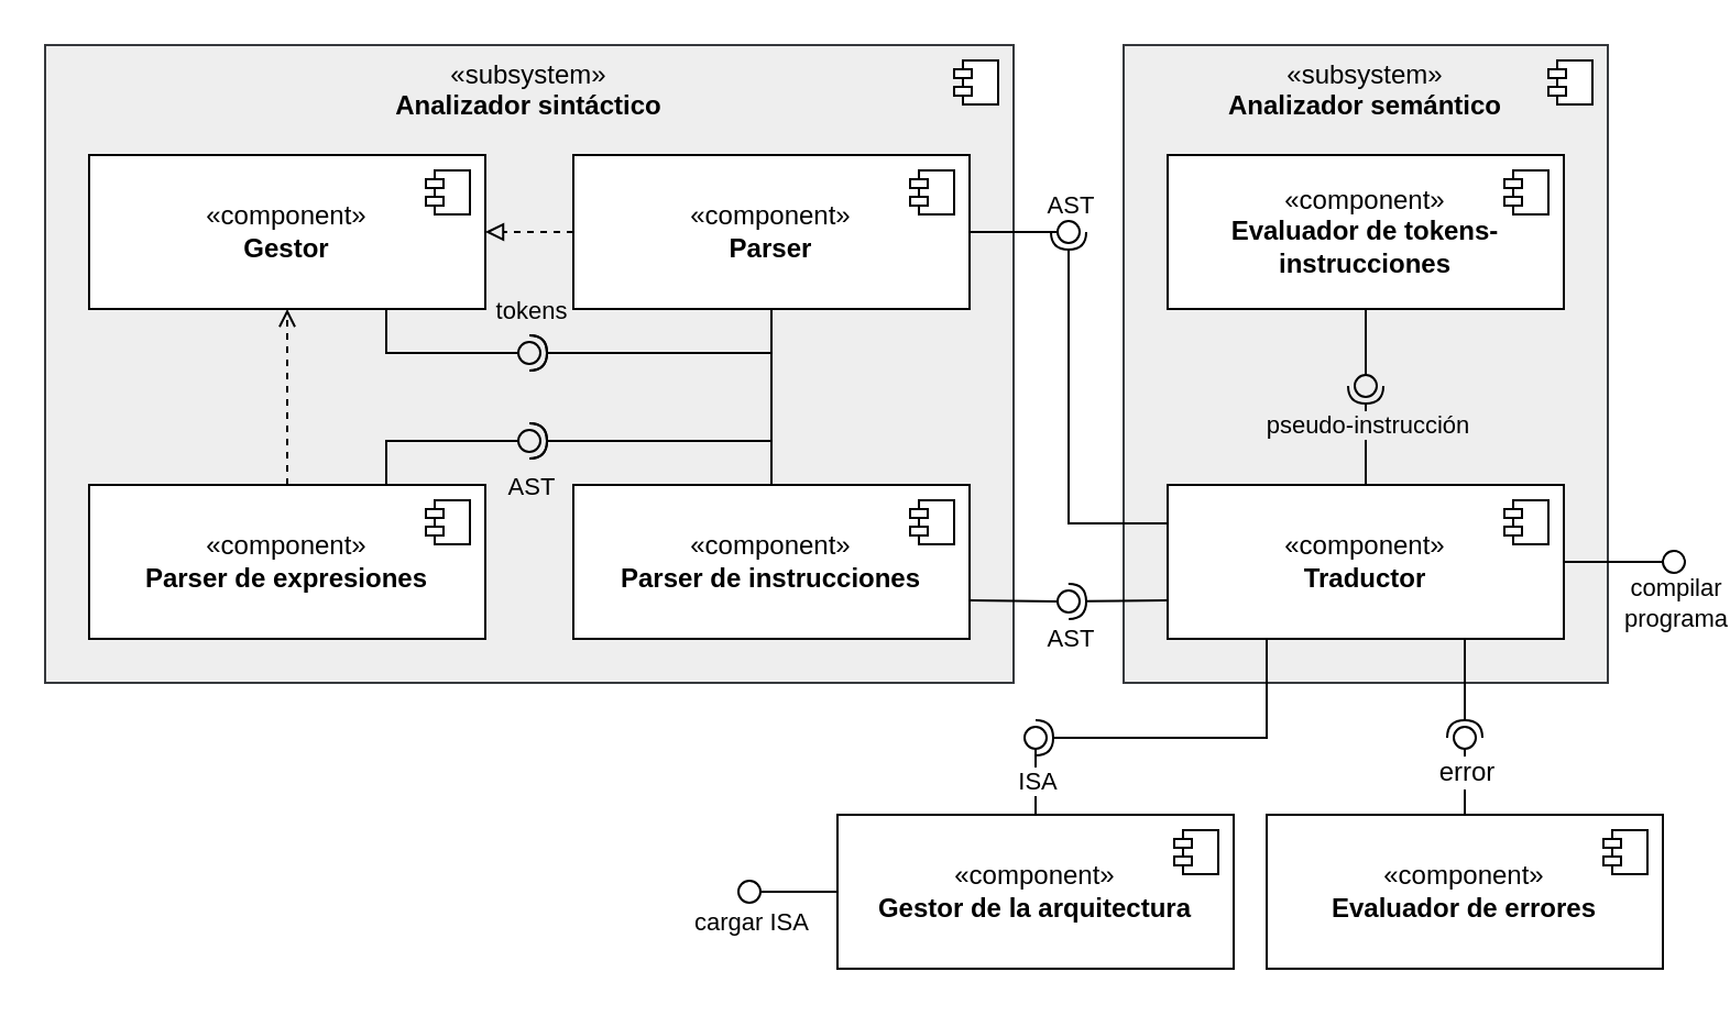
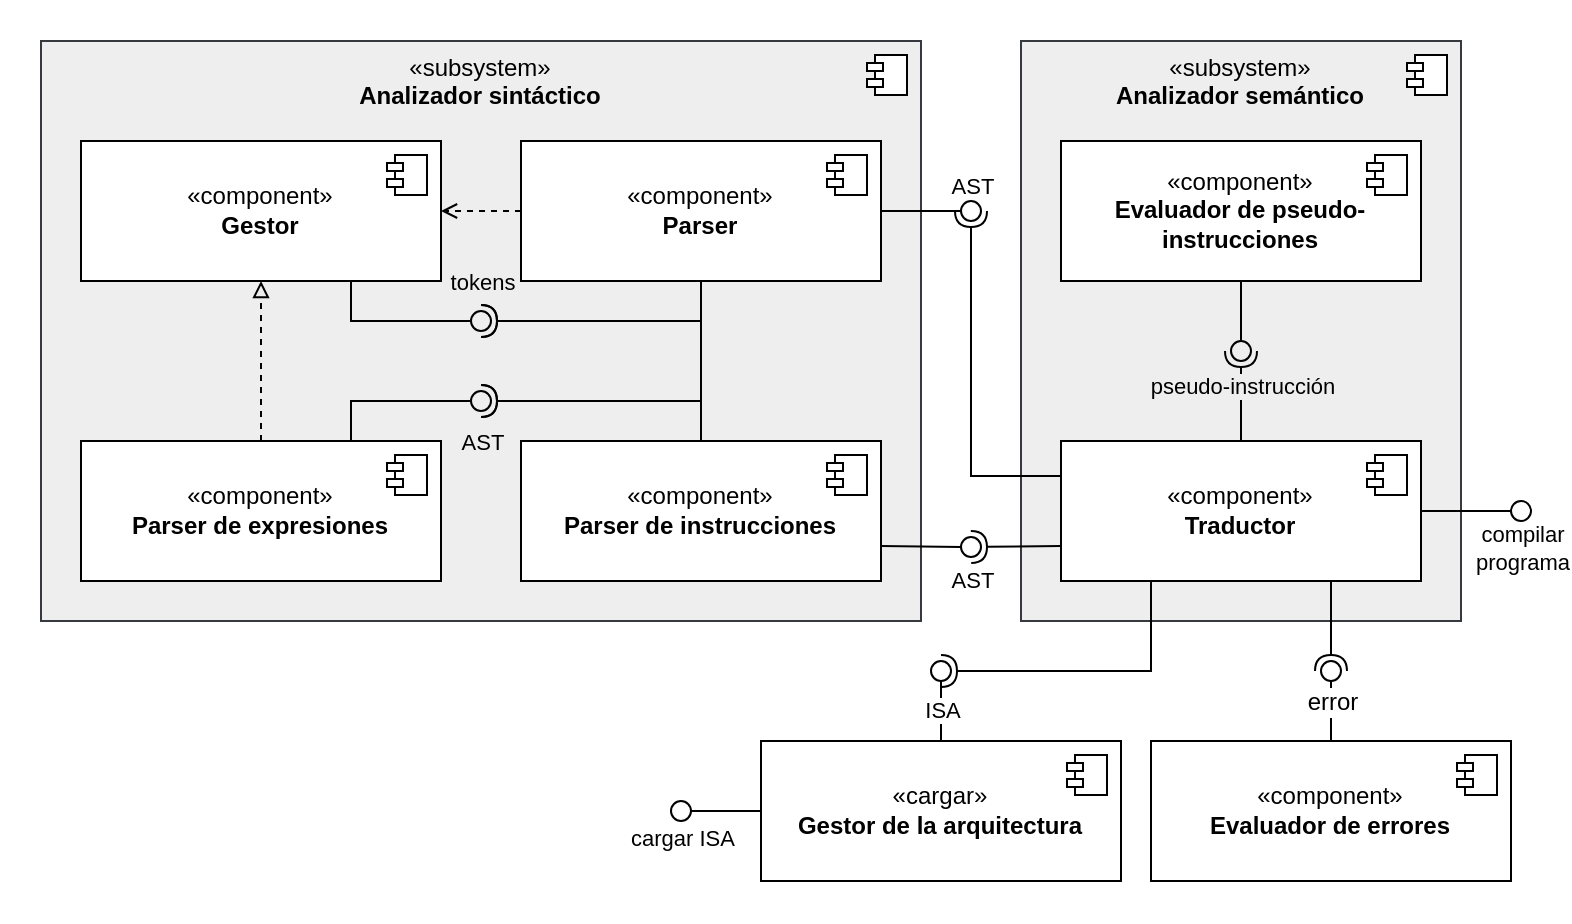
- <mxCell id="21" style="rounded=1;orthogonalLoop=1;jettySize=auto;html=1;exitX=0;exitY=0.5;exitDx=0;exitDy=0;entryX=1;entryY=0.5;entryDx=0;entryDy=0;dashed=1;endArrow=block;endFill=0;" parent="1" source="22" target="10" edge="1"><mxGeometry relative="1" as="geometry" /></mxCell>
+ <mxCell id="21" style="rounded=1;orthogonalLoop=1;jettySize=auto;html=1;exitX=0;exitY=0.5;exitDx=0;exitDy=0;entryX=1;entryY=0.5;entryDx=0;entryDy=0;dashed=1;endArrow=open;endFill=0;" parent="1" source="22" target="10" edge="1"><mxGeometry relative="1" as="geometry" /></mxCell>
- <mxCell id="12" value="«component»&lt;br&gt;&lt;b&gt;Evaluador de tokens-instrucciones&lt;/b&gt;" style="html=1;dropTarget=0;whiteSpace=wrap;" parent="1" vertex="1"><mxGeometry x="530" y="70" width="180" height="70" as="geometry" /></mxCell>
+ <mxCell id="12" value="«component»&lt;br&gt;&lt;b&gt;Evaluador de pseudo-instrucciones&lt;/b&gt;" style="html=1;dropTarget=0;whiteSpace=wrap;" parent="1" vertex="1"><mxGeometry x="530" y="70" width="180" height="70" as="geometry" /></mxCell>
- <mxCell id="17" style="edgeStyle=orthogonalEdgeStyle;rounded=0;orthogonalLoop=1;jettySize=auto;html=1;dashed=1;endArrow=open;endFill=0;exitX=0.5;exitY=0;exitDx=0;exitDy=0;entryX=0.5;entryY=1;entryDx=0;entryDy=0;" parent="1" source="18" target="10" edge="1"><mxGeometry relative="1" as="geometry" /></mxCell>
+ <mxCell id="17" style="edgeStyle=orthogonalEdgeStyle;rounded=0;orthogonalLoop=1;jettySize=auto;html=1;dashed=1;endArrow=block;endFill=0;exitX=0.5;exitY=0;exitDx=0;exitDy=0;entryX=0.5;entryY=1;entryDx=0;entryDy=0;" parent="1" source="18" target="10" edge="1"><mxGeometry relative="1" as="geometry" /></mxCell>
- <mxCell id="2" value="«component»&lt;br&gt;&lt;b&gt;Gestor de la arquitectura&lt;/b&gt;" style="html=1;dropTarget=0;whiteSpace=wrap;" parent="1" vertex="1"><mxGeometry x="380" y="370" width="180" height="70" as="geometry" /></mxCell>
+ <mxCell id="2" value="«cargar»&lt;br&gt;&lt;b&gt;Gestor de la arquitectura&lt;/b&gt;" style="html=1;dropTarget=0;whiteSpace=wrap;" parent="1" vertex="1"><mxGeometry x="380" y="370" width="180" height="70" as="geometry" /></mxCell>
